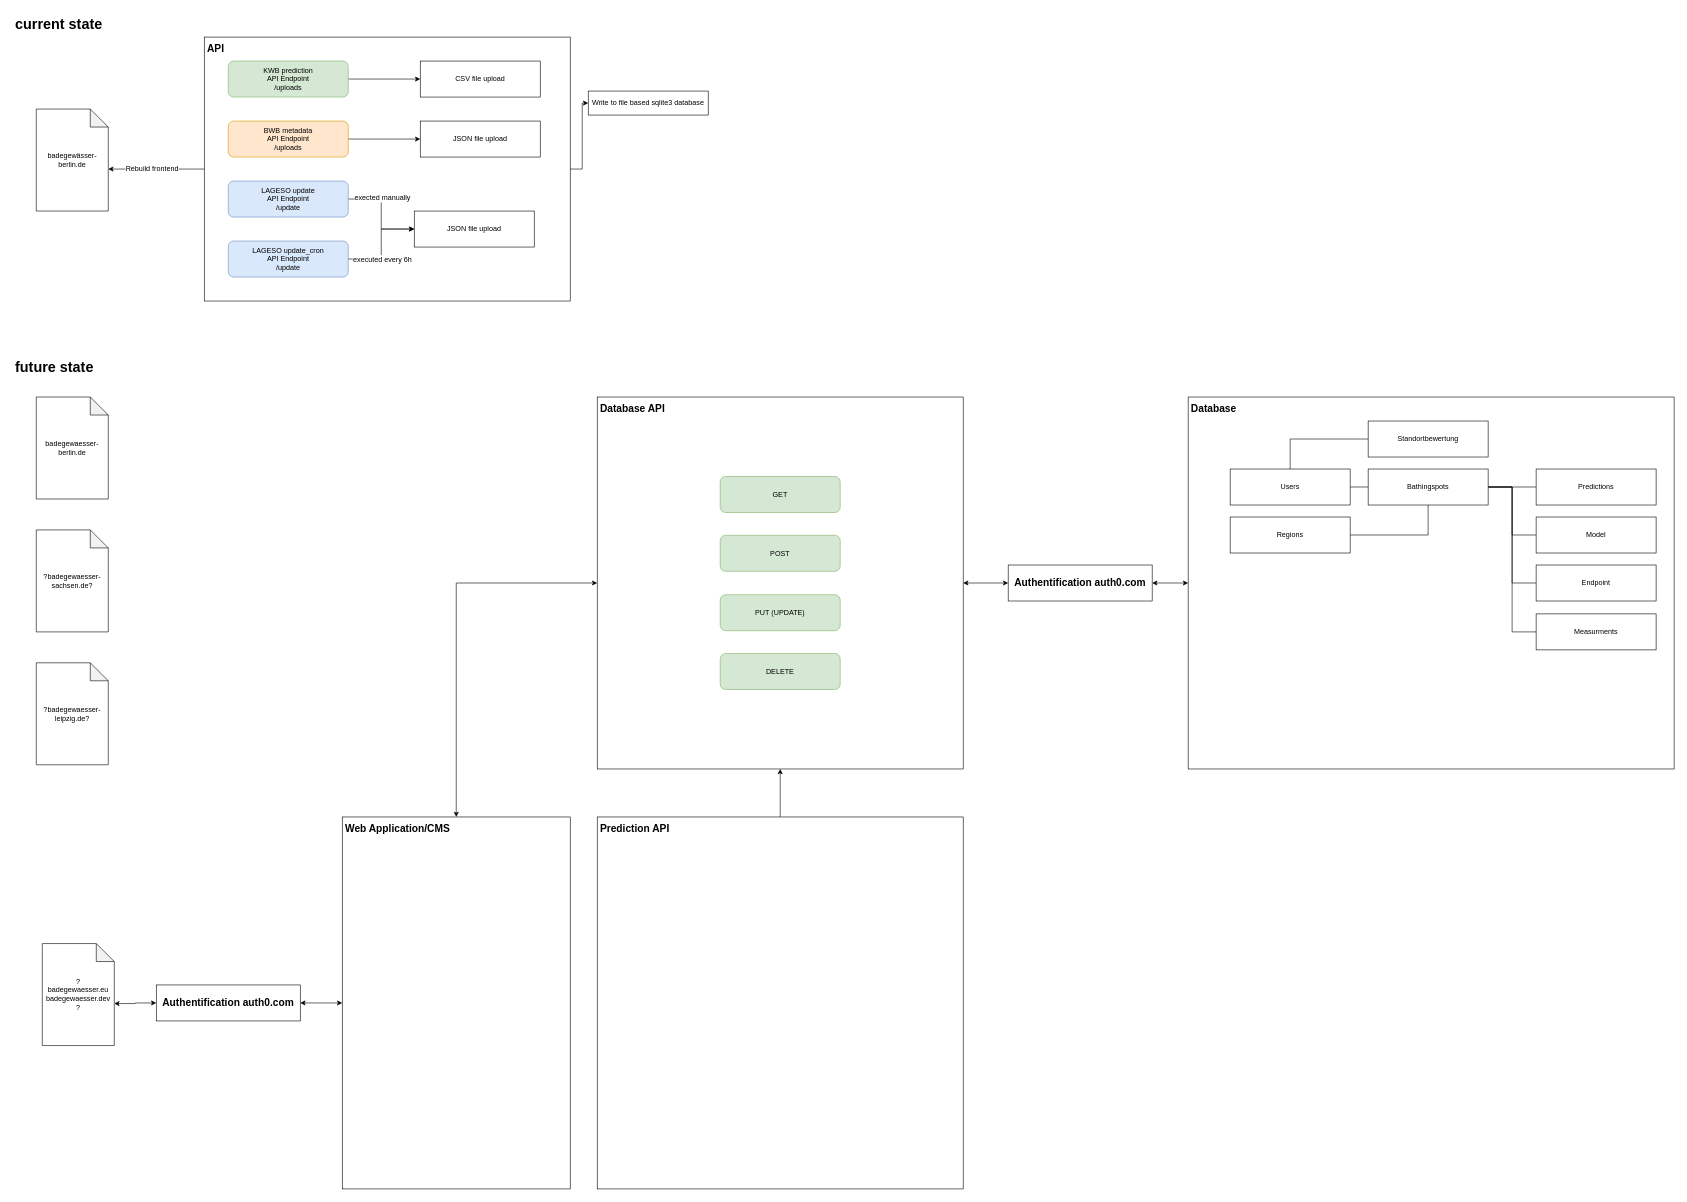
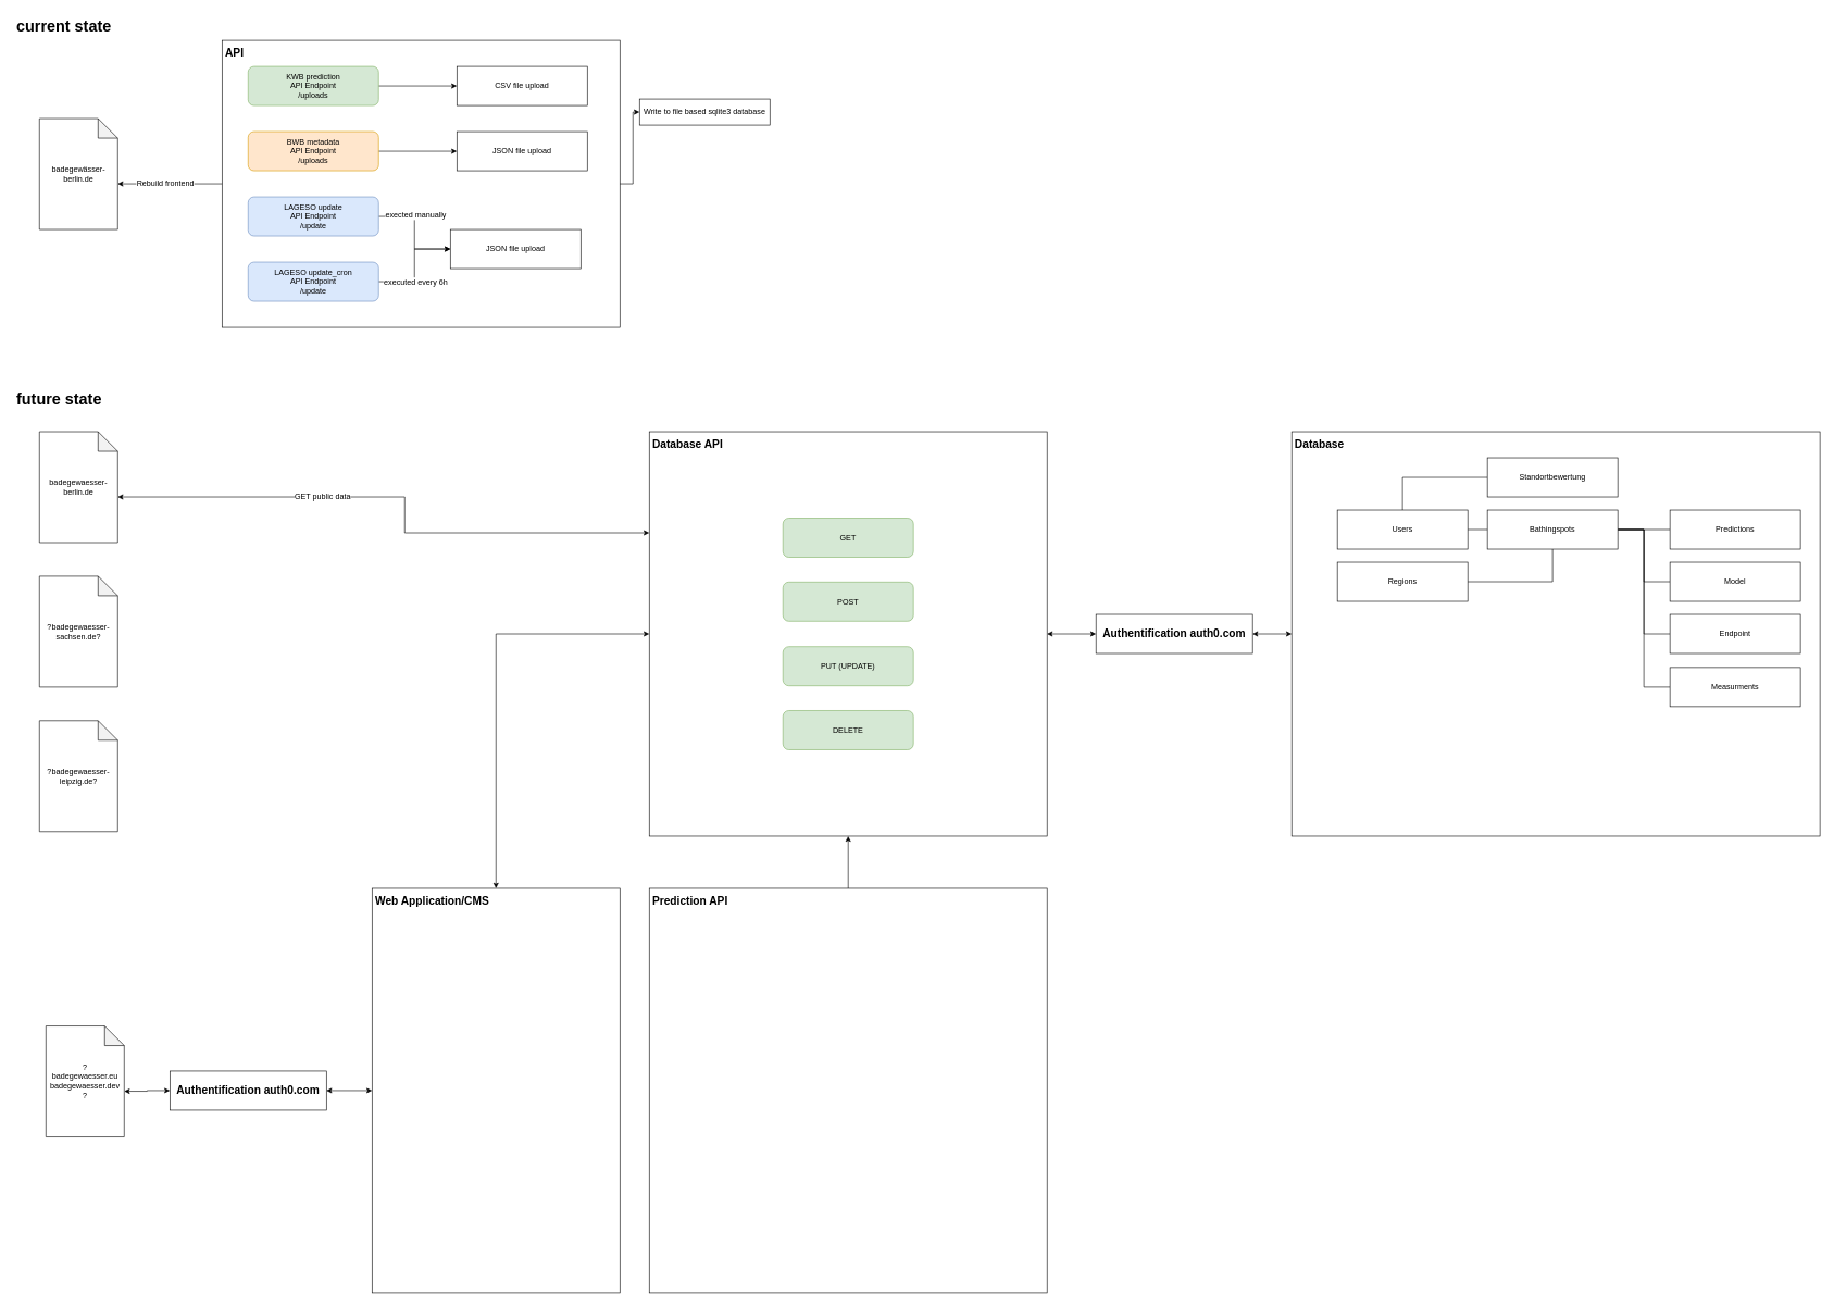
+ <mxCell id="23" style="edgeStyle=orthogonalEdgeStyle;rounded=0;orthogonalLoop=1;jettySize=auto;html=1;exitX=0;exitY=0;exitDx=120;exitDy=100;exitPerimeter=0;entryX=0;entryY=0.25;entryDx=0;entryDy=0;startArrow=classic;startFill=1;endArrow=classic;endFill=1;fontSize=17;" edge="1" parent="1" source="25" target="29"><mxGeometry relative="1" as="geometry"><Array as="points"><mxPoint x="620" y="761" /><mxPoint x="620" y="816" /></Array></mxGeometry></mxCell>
+ <mxCell id="24" value="&lt;font style=&quot;font-size: 12px&quot;&gt;GET public data&lt;/font&gt;" style="text;html=1;resizable=0;points=[];align=center;verticalAlign=middle;labelBackgroundColor=#ffffff;fontSize=17;" vertex="1" connectable="0" parent="23"><mxGeometry x="-0.281" y="-2" relative="1" as="geometry"><mxPoint y="-5" as="offset" /></mxGeometry></mxCell>
